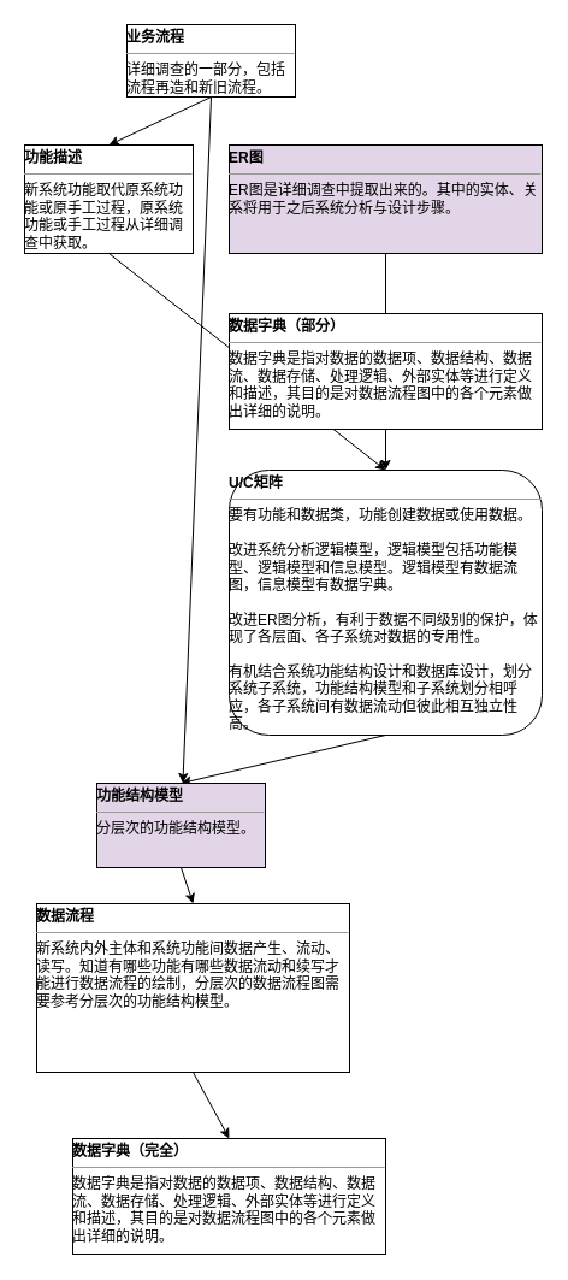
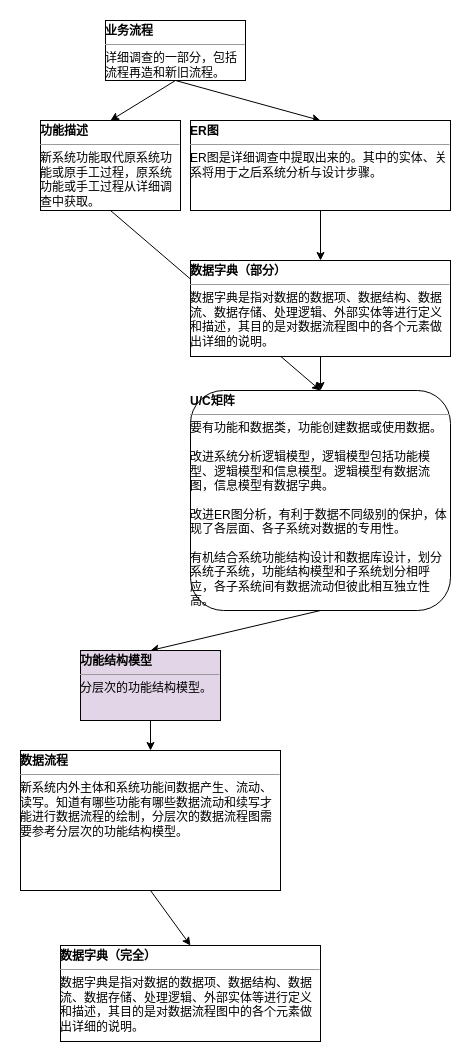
- <mxCell id="6" value="&lt;p style=&quot;text-align: left ; margin: 4px 0px 0px&quot;&gt;&lt;b&gt;功能描述&lt;/b&gt;&lt;/p&gt;&lt;hr size=&quot;1&quot;&gt;&lt;div style=&quot;height: 2px&quot;&gt;新系统功能取代原系统功能或原手工过程，原系统功能或手工过程从详细调查中获取。&lt;/div&gt;" style="verticalAlign=top;align=left;overflow=fill;fontSize=12;fontFamily=Helvetica;html=1;whiteSpace=wrap;" vertex="1" parent="1"><mxGeometry x="20" y="120" width="140" height="90" as="geometry" /></mxCell>
+ <mxCell id="6" value="&lt;p style=&quot;text-align: left ; margin: 4px 0px 0px&quot;&gt;&lt;b&gt;功能描述&lt;/b&gt;&lt;/p&gt;&lt;hr size=&quot;1&quot;&gt;&lt;div style=&quot;height: 2px&quot;&gt;新系统功能取代原系统功能或原手工过程，原系统功能或手工过程从详细调查中获取。&lt;/div&gt;" style="verticalAlign=top;align=left;overflow=fill;fontSize=12;fontFamily=Helvetica;html=1;whiteSpace=wrap;" vertex="1" parent="1"><mxGeometry x="40" y="120" width="140" height="90" as="geometry" /></mxCell>
- <mxCell id="10" value="&lt;p style=&quot;text-align: left ; margin: 4px 0px 0px&quot;&gt;&lt;b&gt;ER图&lt;/b&gt;&lt;/p&gt;&lt;hr size=&quot;1&quot;&gt;&lt;div style=&quot;height: 2px&quot;&gt;ER图是详细调查中提取出来的。其中的实体、关系将用于之后系统分析与设计步骤。&lt;/div&gt;" style="verticalAlign=top;align=left;overflow=fill;fontSize=12;fontFamily=Helvetica;html=1;whiteSpace=wrap;fillColor=#e1d5e7;" vertex="1" parent="1"><mxGeometry x="190" y="120" width="260" height="90" as="geometry" /></mxCell>
+ <mxCell id="10" value="&lt;p style=&quot;text-align: left ; margin: 4px 0px 0px&quot;&gt;&lt;b&gt;ER图&lt;/b&gt;&lt;/p&gt;&lt;hr size=&quot;1&quot;&gt;&lt;div style=&quot;height: 2px&quot;&gt;ER图是详细调查中提取出来的。其中的实体、关系将用于之后系统分析与设计步骤。&lt;/div&gt;" style="verticalAlign=top;align=left;overflow=fill;fontSize=12;fontFamily=Helvetica;html=1;whiteSpace=wrap;" vertex="1" parent="1"><mxGeometry x="190" y="120" width="260" height="90" as="geometry" /></mxCell>
- <mxCell id="9" style="edgeStyle=none;rounded=0;orthogonalLoop=1;jettySize=auto;html=1;exitX=0.5;exitY=1;exitDx=0;exitDy=0;entryX=0.5;entryY=0;entryDx=0;entryDy=0;fontSize=18;endArrow=none;" edge="1" parent="1" source="10" target="14"><mxGeometry relative="1" as="geometry" /></mxCell>
+ <mxCell id="9" style="edgeStyle=none;rounded=0;orthogonalLoop=1;jettySize=auto;html=1;exitX=0.5;exitY=1;exitDx=0;exitDy=0;entryX=0.5;entryY=0;entryDx=0;entryDy=0;fontSize=18;" edge="1" parent="1" source="10" target="14"><mxGeometry relative="1" as="geometry" /></mxCell>
- <mxCell id="3" style="edgeStyle=none;rounded=0;orthogonalLoop=1;jettySize=auto;html=1;exitX=0.5;exitY=1;exitDx=0;exitDy=0;fontSize=18;" edge="1" parent="1" source="4" target="17"><mxGeometry relative="1" as="geometry" /></mxCell>
+ <mxCell id="3" style="edgeStyle=none;rounded=0;orthogonalLoop=1;jettySize=auto;html=1;exitX=0.5;exitY=1;exitDx=0;exitDy=0;entryX=0.5;entryY=0;entryDx=0;entryDy=0;fontSize=18;" edge="1" parent="1" source="4" target="10"><mxGeometry relative="1" as="geometry" /></mxCell>
- <mxCell id="8" value="&lt;p style=&quot;text-align: left ; margin: 4px 0px 0px&quot;&gt;&lt;b&gt;数据流程&lt;/b&gt;&lt;/p&gt;&lt;hr size=&quot;1&quot;&gt;&lt;div style=&quot;height: 2px&quot;&gt;新系统内外主体和系统功能间数据产生、流动、读写。知道有哪些功能有哪些数据流动和续写才能进行数据流程的绘制，分层次的数据流程图需要参考分层次的功能结构模型。&lt;/div&gt;" style="verticalAlign=top;align=left;overflow=fill;fontSize=12;fontFamily=Helvetica;html=1;whiteSpace=wrap;" vertex="1" parent="1"><mxGeometry x="30" y="750" width="260" height="140" as="geometry" /></mxCell>
+ <mxCell id="8" value="&lt;p style=&quot;text-align: left ; margin: 4px 0px 0px&quot;&gt;&lt;b&gt;数据流程&lt;/b&gt;&lt;/p&gt;&lt;hr size=&quot;1&quot;&gt;&lt;div style=&quot;height: 2px&quot;&gt;新系统内外主体和系统功能间数据产生、流动、读写。知道有哪些功能有哪些数据流动和续写才能进行数据流程的绘制，分层次的数据流程图需要参考分层次的功能结构模型。&lt;/div&gt;" style="verticalAlign=top;align=left;overflow=fill;fontSize=12;fontFamily=Helvetica;html=1;whiteSpace=wrap;" vertex="1" parent="1"><mxGeometry x="20" y="750" width="260" height="140" as="geometry" /></mxCell>
